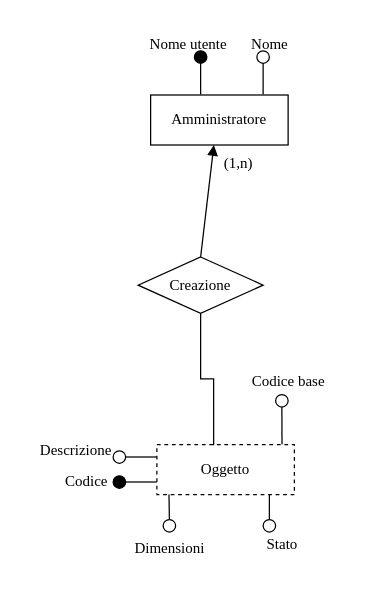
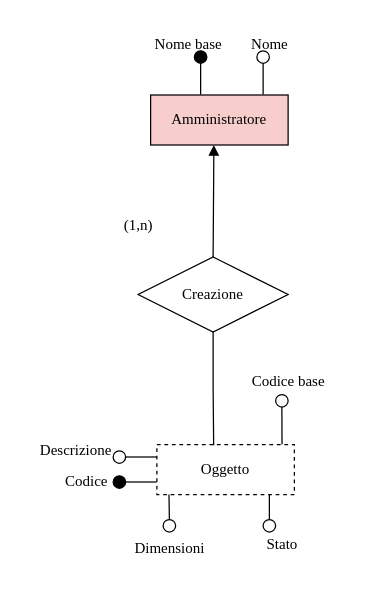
- <mxCell id="20" value="&lt;font&gt;Nome utente&lt;/font&gt;" style="text;html=1;align=center;verticalAlign=middle;resizable=0;points=[];autosize=1;strokeColor=none;fillColor=none;fontSize=12;fontFamily=Times New Roman;" vertex="1" parent="1"><mxGeometry x="105" y="20" width="90" height="30" as="geometry" /></mxCell>
+ <mxCell id="20" value="&lt;font&gt;Nome base&lt;/font&gt;" style="text;html=1;align=center;verticalAlign=middle;resizable=0;points=[];autosize=1;strokeColor=none;fillColor=none;fontSize=12;fontFamily=Times New Roman;" vertex="1" parent="1"><mxGeometry x="105" y="20" width="90" height="30" as="geometry" /></mxCell>
- <mxCell id="16" value="Amministratore" style="whiteSpace=wrap;html=1;align=center;fontFamily=Times New Roman;" vertex="1" parent="1"><mxGeometry x="120" y="75.4" width="110" height="40" as="geometry" /></mxCell>
+ <mxCell id="16" value="Amministratore" style="whiteSpace=wrap;html=1;align=center;fontFamily=Times New Roman;fillColor=#f8cecc;" vertex="1" parent="1"><mxGeometry x="120" y="75.4" width="110" height="40" as="geometry" /></mxCell>
- <mxCell id="18" value="(1,n)" style="text;html=1;align=center;verticalAlign=middle;resizable=0;points=[];autosize=1;strokeColor=none;fillColor=none;fontFamily=Times New Roman;fontSize=12;fontColor=default;labelBackgroundColor=default;" vertex="1" parent="1"><mxGeometry x="165" y="115.4" width="50" height="30" as="geometry" /></mxCell>
+ <mxCell id="18" value="(1,n)" style="text;html=1;align=center;verticalAlign=middle;resizable=0;points=[];autosize=1;strokeColor=none;fillColor=none;fontFamily=Times New Roman;fontSize=12;fontColor=default;labelBackgroundColor=default;" vertex="1" parent="1"><mxGeometry x="85" y="165.4" width="50" height="30" as="geometry" /></mxCell>
- <mxCell id="17" value="Creazione" style="shape=rhombus;perimeter=rhombusPerimeter;whiteSpace=wrap;html=1;align=center;fontFamily=Times New Roman;" vertex="1" parent="1"><mxGeometry x="110" y="205" width="100" height="45" as="geometry" /></mxCell>
+ <mxCell id="17" value="Creazione" style="shape=rhombus;perimeter=rhombusPerimeter;whiteSpace=wrap;html=1;align=center;fontFamily=Times New Roman;" vertex="1" parent="1"><mxGeometry x="110" y="205" width="120" height="60" as="geometry" /></mxCell>
